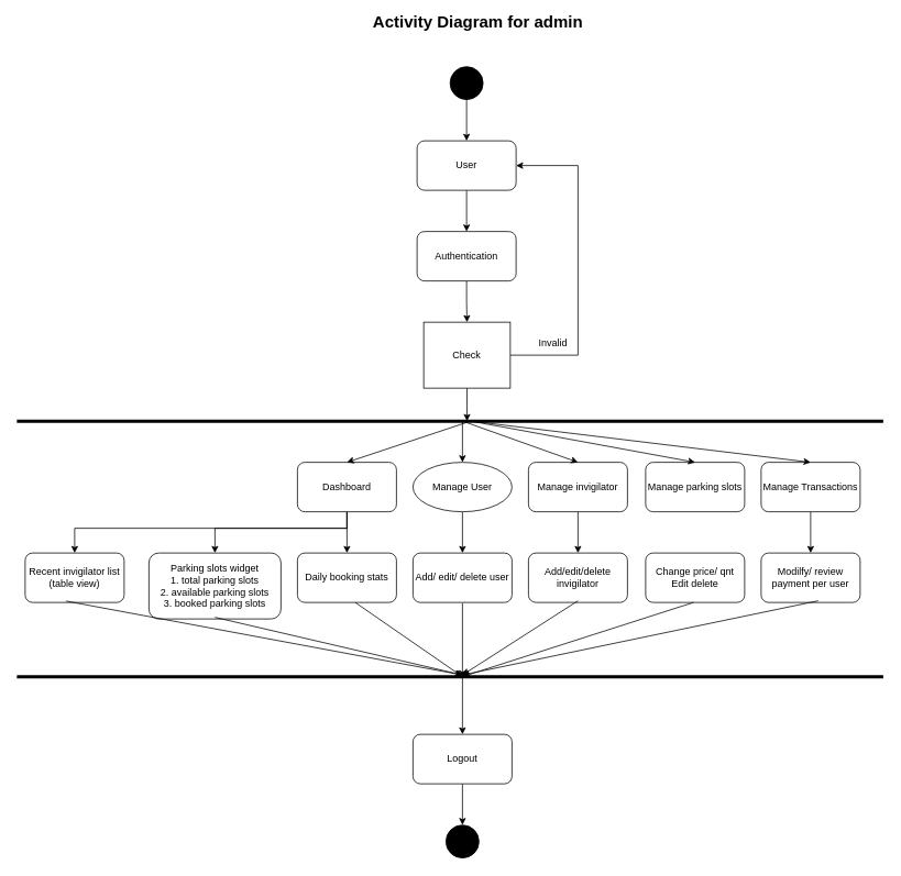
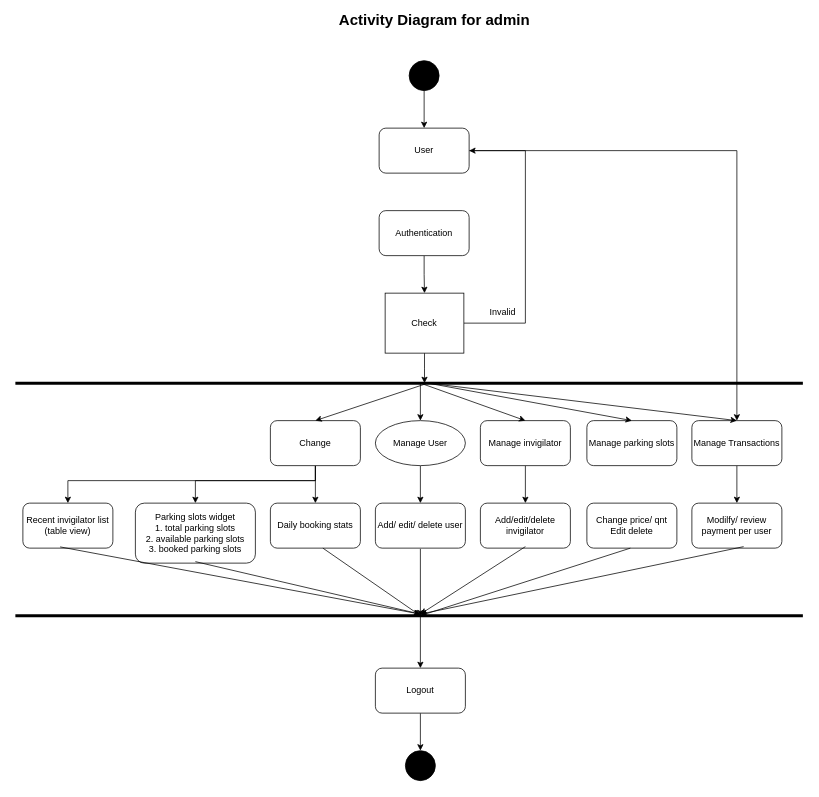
- <mxCell id="2" value="" style="edgeStyle=orthogonalEdgeStyle;rounded=0;orthogonalLoop=1;jettySize=auto;html=1;" edge="1" parent="1" source="3" target="7"><mxGeometry relative="1" as="geometry" /></mxCell>
+ <mxCell id="2" value="" style="edgeStyle=orthogonalEdgeStyle;rounded=0;orthogonalLoop=1;jettySize=auto;html=1;" edge="1" parent="1" source="3" target="19"><mxGeometry relative="1" as="geometry" /></mxCell>
- <mxCell id="23" value="Dashboard" style="rounded=1;whiteSpace=wrap;html=1;" vertex="1" parent="1"><mxGeometry x="360" y="560" width="120" height="60" as="geometry" /></mxCell>
+ <mxCell id="23" value="Change" style="rounded=1;whiteSpace=wrap;html=1;" vertex="1" parent="1"><mxGeometry x="360" y="560" width="120" height="60" as="geometry" /></mxCell>
